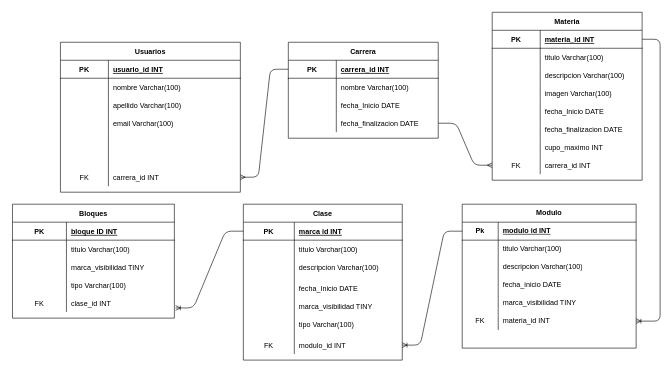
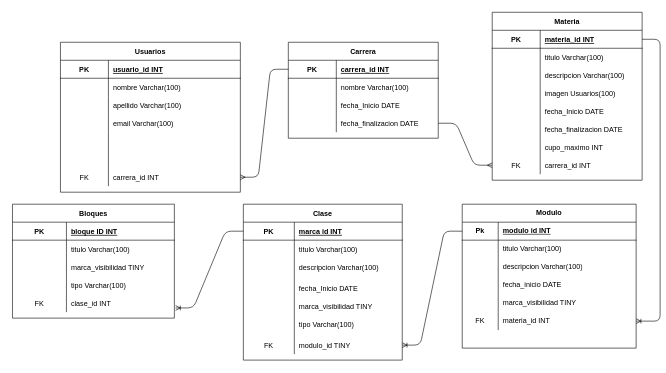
- <mxCell id="27" value="imagen Varchar(100)" style="shape=partialRectangle;overflow=hidden;connectable=0;fillColor=none;top=0;left=0;bottom=0;right=0;align=left;spacingLeft=6;" parent="25" vertex="1"><mxGeometry x="80" width="170" height="30" as="geometry" /></mxCell>
+ <mxCell id="27" value="imagen Usuarios(100)" style="shape=partialRectangle;overflow=hidden;connectable=0;fillColor=none;top=0;left=0;bottom=0;right=0;align=left;spacingLeft=6;" parent="25" vertex="1"><mxGeometry x="80" width="170" height="30" as="geometry" /></mxCell>
- <mxCell id="101" value="modulo_id INT" style="shape=partialRectangle;connectable=0;fillColor=none;top=0;left=0;bottom=0;right=0;align=left;spacingLeft=6;overflow=hidden;" parent="99" vertex="1"><mxGeometry x="85" width="180" height="30" as="geometry" /></mxCell>
+ <mxCell id="101" value="modulo_id TINY" style="shape=partialRectangle;connectable=0;fillColor=none;top=0;left=0;bottom=0;right=0;align=left;spacingLeft=6;overflow=hidden;" parent="99" vertex="1"><mxGeometry x="85" width="180" height="30" as="geometry" /></mxCell>
